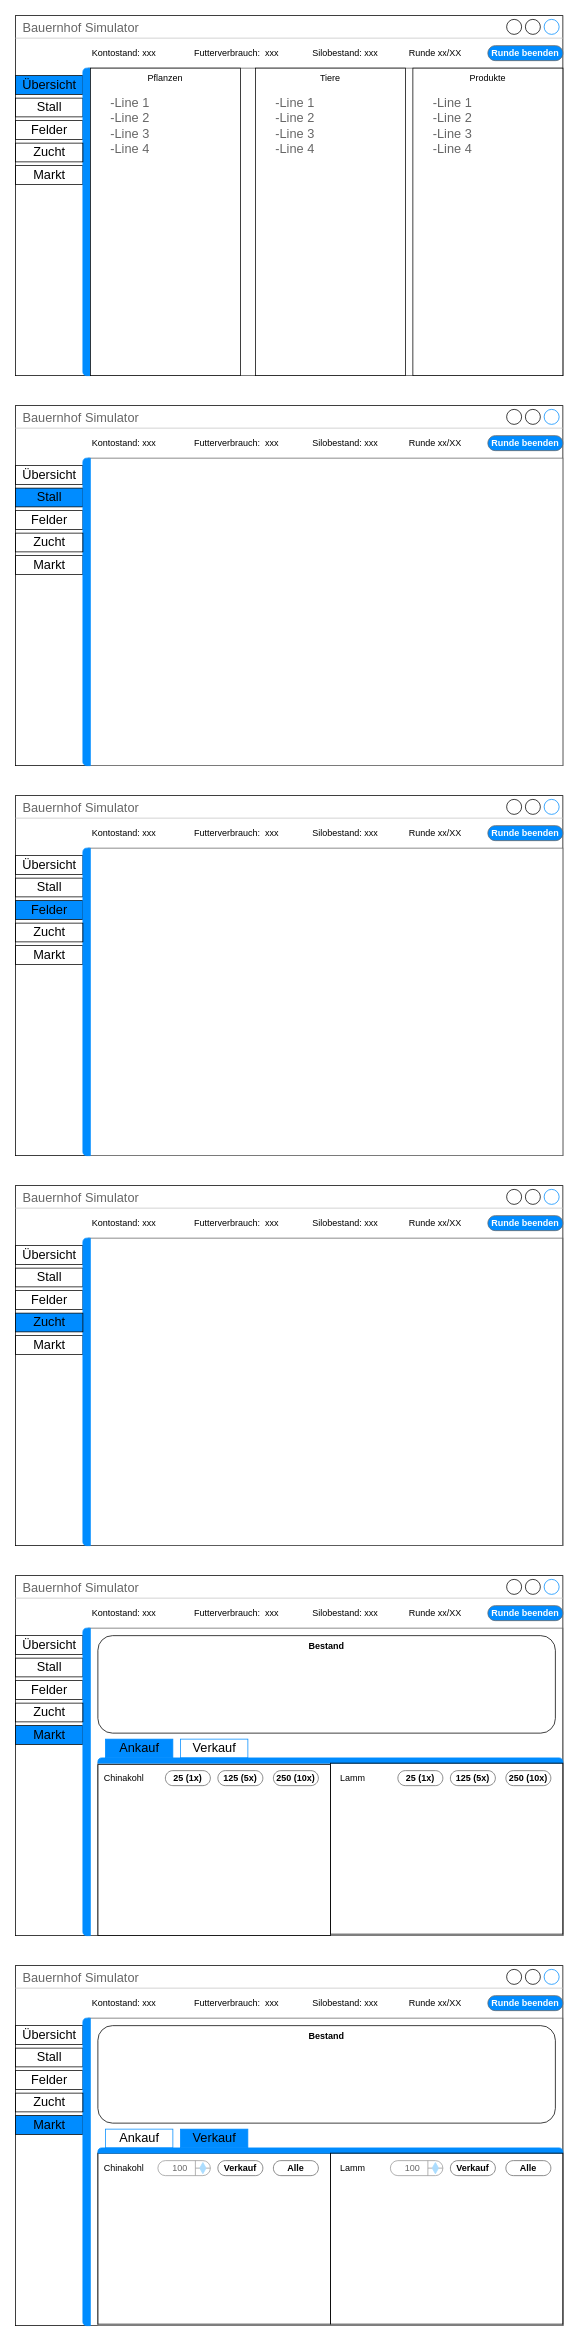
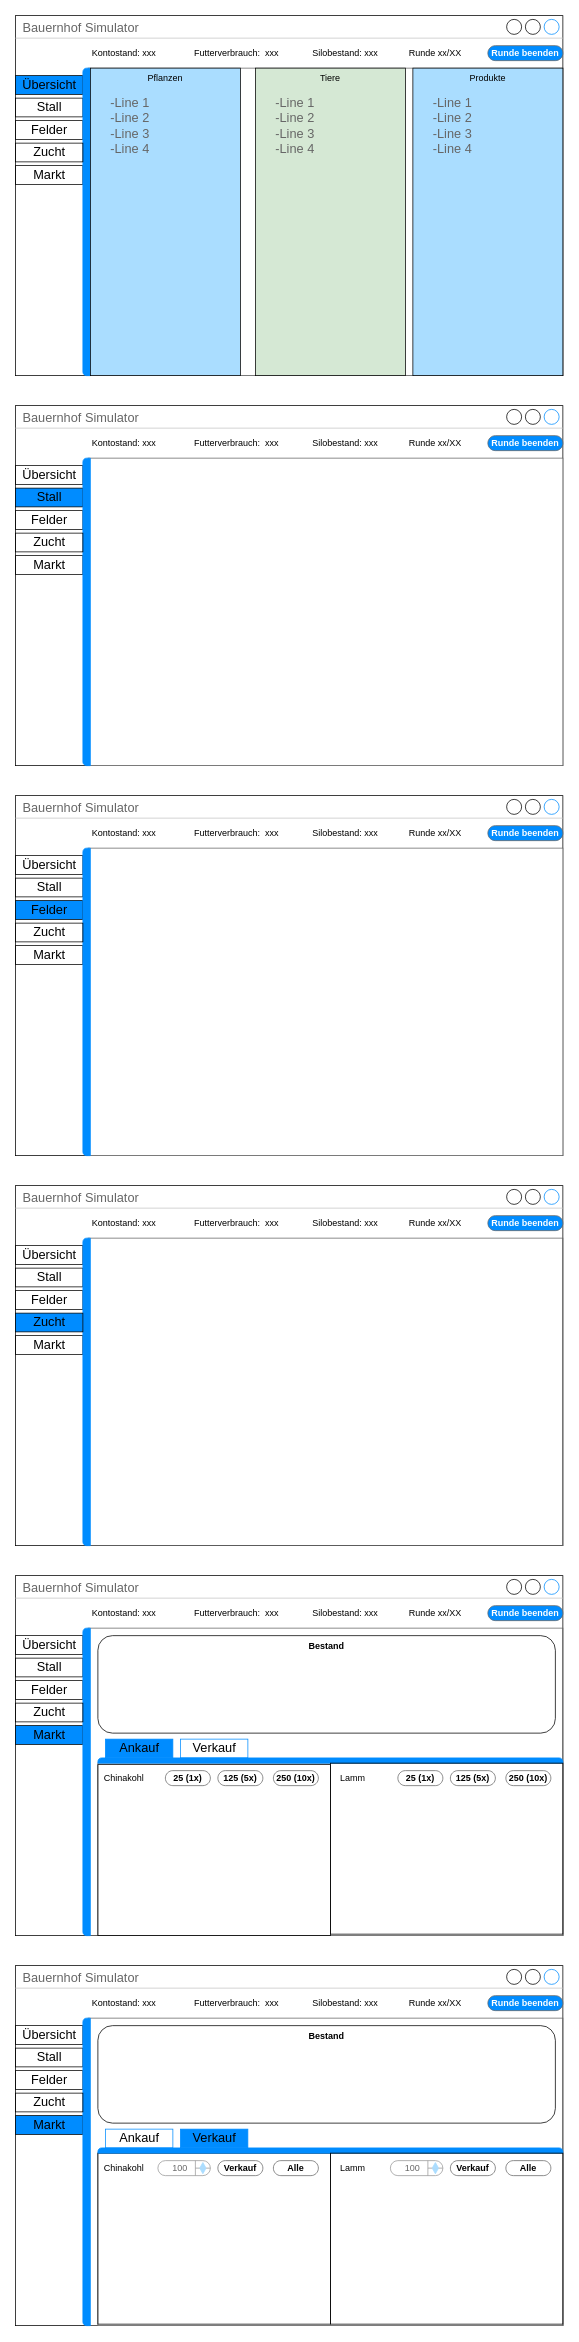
- <mxCell id="9" value="Pflanzen" style="rounded=0;whiteSpace=wrap;html=1;verticalAlign=top;" vertex="1" parent="4"><mxGeometry x="70" width="200" height="410" as="geometry" /></mxCell>
+ <mxCell id="9" value="Pflanzen" style="rounded=0;whiteSpace=wrap;html=1;verticalAlign=top;fillColor=#aaddff;" vertex="1" parent="4"><mxGeometry x="70" width="200" height="410" as="geometry" /></mxCell>
- <mxCell id="10" value="Tiere" style="rounded=0;whiteSpace=wrap;html=1;verticalAlign=top;" vertex="1" parent="4"><mxGeometry x="290" width="200" height="410" as="geometry" /></mxCell>
+ <mxCell id="10" value="Tiere" style="rounded=0;whiteSpace=wrap;html=1;verticalAlign=top;fillColor=#d5e8d4;" vertex="1" parent="4"><mxGeometry x="290" width="200" height="410" as="geometry" /></mxCell>
- <mxCell id="11" value="Produkte" style="rounded=0;whiteSpace=wrap;html=1;verticalAlign=top;" vertex="1" parent="4"><mxGeometry x="500" width="200" height="410" as="geometry" /></mxCell>
+ <mxCell id="11" value="Produkte" style="rounded=0;whiteSpace=wrap;html=1;verticalAlign=top;fillColor=#aaddff;" vertex="1" parent="4"><mxGeometry x="500" width="200" height="410" as="geometry" /></mxCell>
